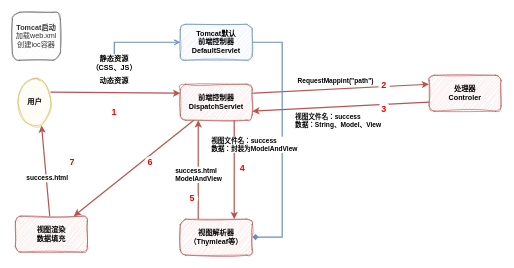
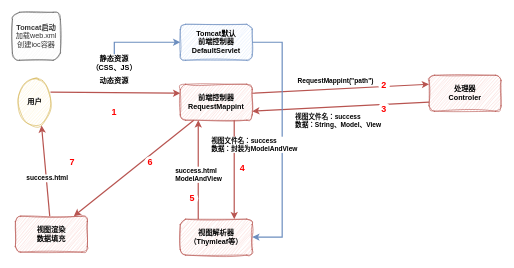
- <mxCell id="14" style="edgeStyle=orthogonalEdgeStyle;rounded=0;orthogonalLoop=1;jettySize=auto;html=1;entryX=0;entryY=0.5;entryDx=0;entryDy=0;exitX=0.5;exitY=0;exitDx=0;exitDy=0;fontStyle=1;strokeWidth=2;fillColor=#dae8fc;strokeColor=#6c8ebf;endArrow=open;" edge="1" parent="1" source="15" target="17"><mxGeometry relative="1" as="geometry" /></mxCell>
+ <mxCell id="14" style="edgeStyle=orthogonalEdgeStyle;rounded=0;orthogonalLoop=1;jettySize=auto;html=1;entryX=0;entryY=0.5;entryDx=0;entryDy=0;exitX=0.5;exitY=0;exitDx=0;exitDy=0;fontStyle=1;strokeWidth=2;fillColor=#dae8fc;strokeColor=#6c8ebf;" edge="1" parent="1" source="15" target="17"><mxGeometry relative="1" as="geometry" /></mxCell>
- <mxCell id="6" value="前端控制器&lt;br&gt;DispatchServlet" style="rounded=1;whiteSpace=wrap;html=1;sketch=1;curveFitting=1;jiggle=2;fillColor=#f8cecc;strokeColor=#b85450;fontStyle=1" vertex="1" parent="1"><mxGeometry x="300" y="140" width="120" height="60" as="geometry" /></mxCell>
+ <mxCell id="6" value="前端控制器&lt;br&gt;RequestMappint" style="rounded=1;whiteSpace=wrap;html=1;sketch=1;curveFitting=1;jiggle=2;fillColor=#f8cecc;strokeColor=#b85450;fontStyle=1" vertex="1" parent="1"><mxGeometry x="300" y="140" width="120" height="60" as="geometry" /></mxCell>
- <mxCell id="16" style="edgeStyle=orthogonalEdgeStyle;rounded=0;orthogonalLoop=1;jettySize=auto;html=1;entryX=1;entryY=0.5;entryDx=0;entryDy=0;strokeWidth=2;fillColor=#dae8fc;strokeColor=#6c8ebf;endArrow=diamond;" edge="1" parent="1" source="17" target="12"><mxGeometry relative="1" as="geometry"><Array as="points"><mxPoint x="470" y="70" /><mxPoint x="470" y="395" /></Array></mxGeometry></mxCell>
+ <mxCell id="16" style="edgeStyle=orthogonalEdgeStyle;rounded=0;orthogonalLoop=1;jettySize=auto;html=1;entryX=1;entryY=0.5;entryDx=0;entryDy=0;strokeWidth=2;fillColor=#dae8fc;strokeColor=#6c8ebf;" edge="1" parent="1" source="17" target="12"><mxGeometry relative="1" as="geometry"><Array as="points"><mxPoint x="470" y="70" /><mxPoint x="470" y="395" /></Array></mxGeometry></mxCell>
